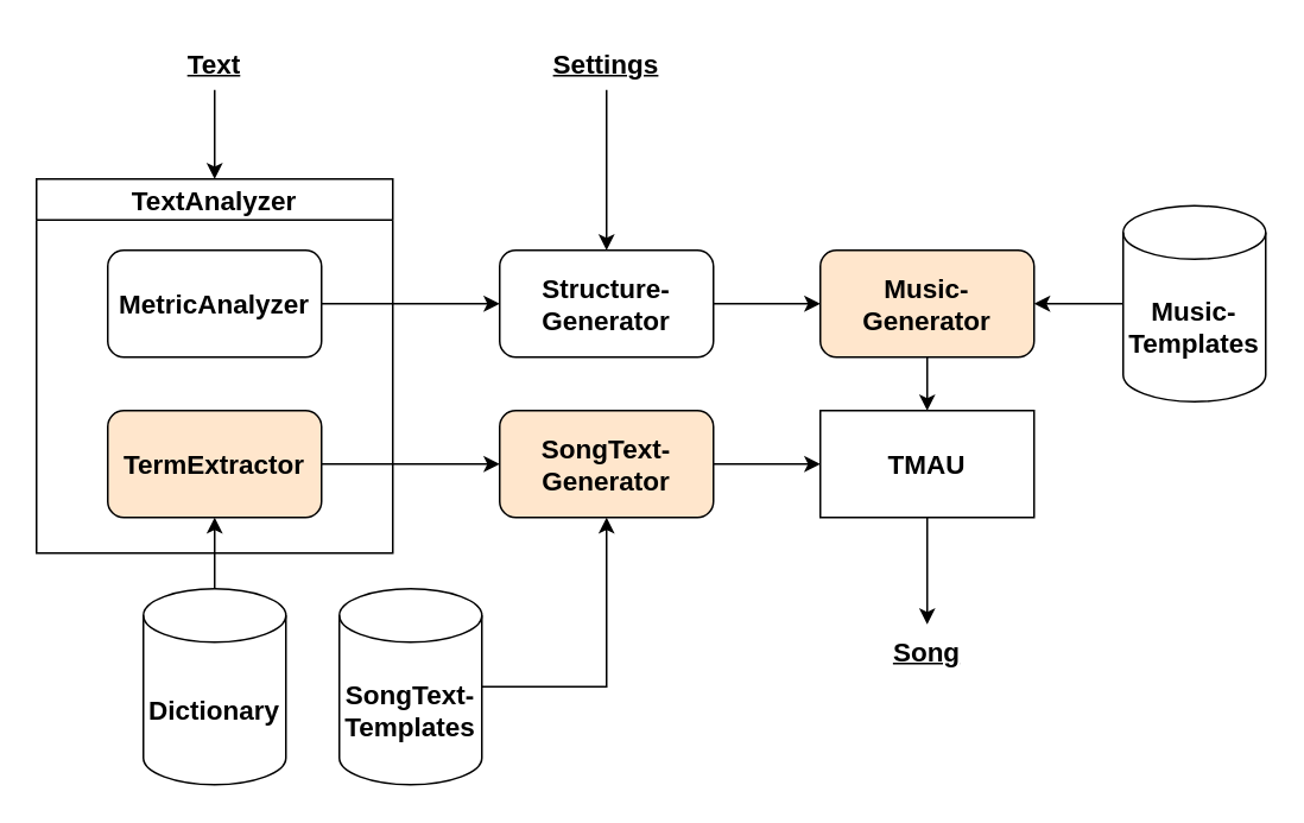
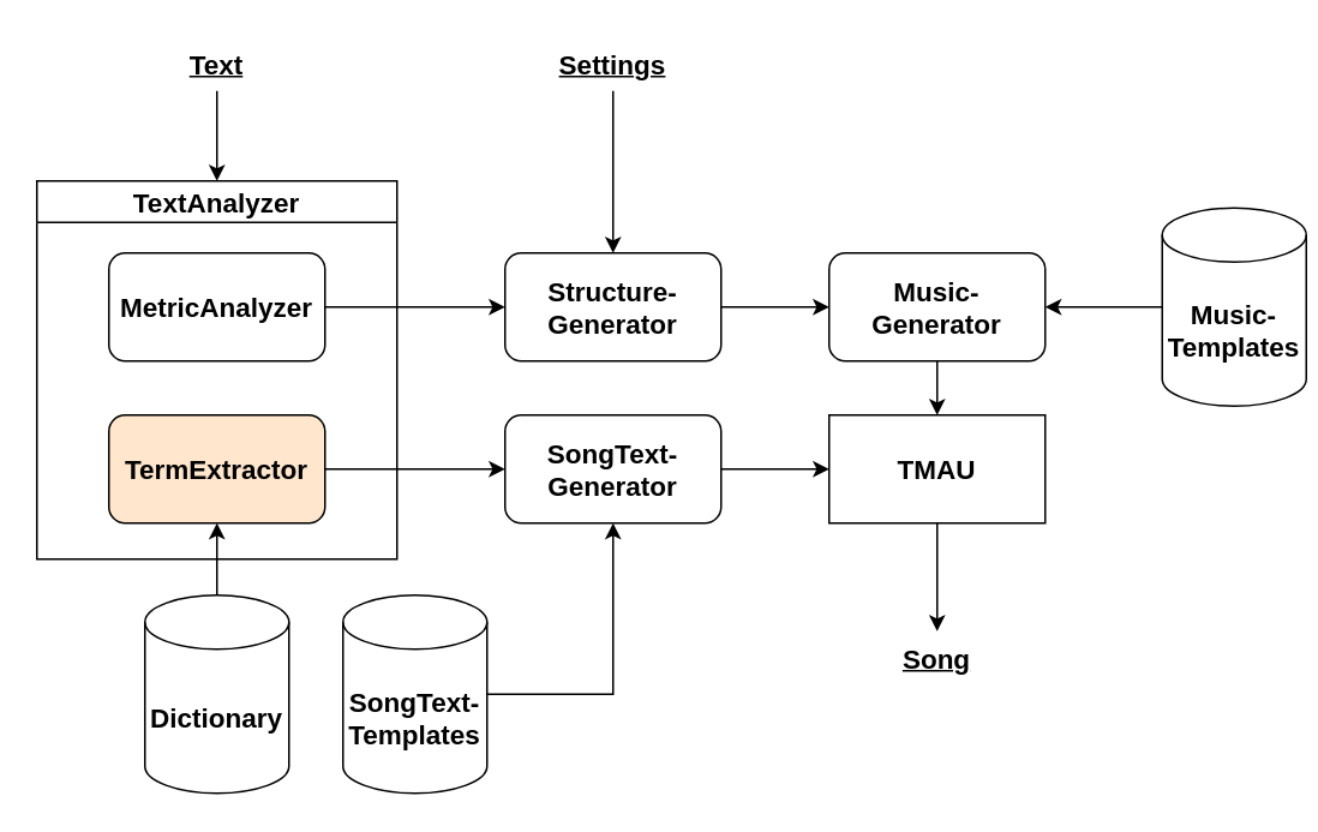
- <mxCell id="15" value="&lt;b&gt;Music-Generator&lt;/b&gt;" style="rounded=1;whiteSpace=wrap;html=1;fontSize=15;fillColor=#ffe6cc;" parent="1" vertex="1"><mxGeometry x="460" y="140" width="120" height="60" as="geometry" /></mxCell>
+ <mxCell id="15" value="&lt;b&gt;Music-Generator&lt;/b&gt;" style="rounded=1;whiteSpace=wrap;html=1;fontSize=15;" parent="1" vertex="1"><mxGeometry x="460" y="140" width="120" height="60" as="geometry" /></mxCell>
- <mxCell id="23" value="&lt;b&gt;Music-Templates&lt;/b&gt;" style="shape=cylinder3;whiteSpace=wrap;html=1;boundedLbl=1;backgroundOutline=1;size=15;rounded=1;glass=0;fontSize=15;" parent="1" vertex="1"><mxGeometry x="630" y="115" width="80" height="110" as="geometry" /></mxCell>
+ <mxCell id="23" value="&lt;b&gt;Music-Templates&lt;/b&gt;" style="shape=cylinder3;whiteSpace=wrap;html=1;boundedLbl=1;backgroundOutline=1;size=15;rounded=1;glass=0;fontSize=15;" parent="1" vertex="1"><mxGeometry x="645" y="115" width="80" height="110" as="geometry" /></mxCell>
- <mxCell id="13" value="&lt;b&gt;SongText-Generator&lt;/b&gt;" style="rounded=1;whiteSpace=wrap;html=1;fontSize=15;fillColor=#ffe6cc;" parent="1" vertex="1"><mxGeometry x="280" y="230" width="120" height="60" as="geometry" /></mxCell>
+ <mxCell id="13" value="&lt;b&gt;SongText-Generator&lt;/b&gt;" style="rounded=1;whiteSpace=wrap;html=1;fontSize=15;" parent="1" vertex="1"><mxGeometry x="280" y="230" width="120" height="60" as="geometry" /></mxCell>
